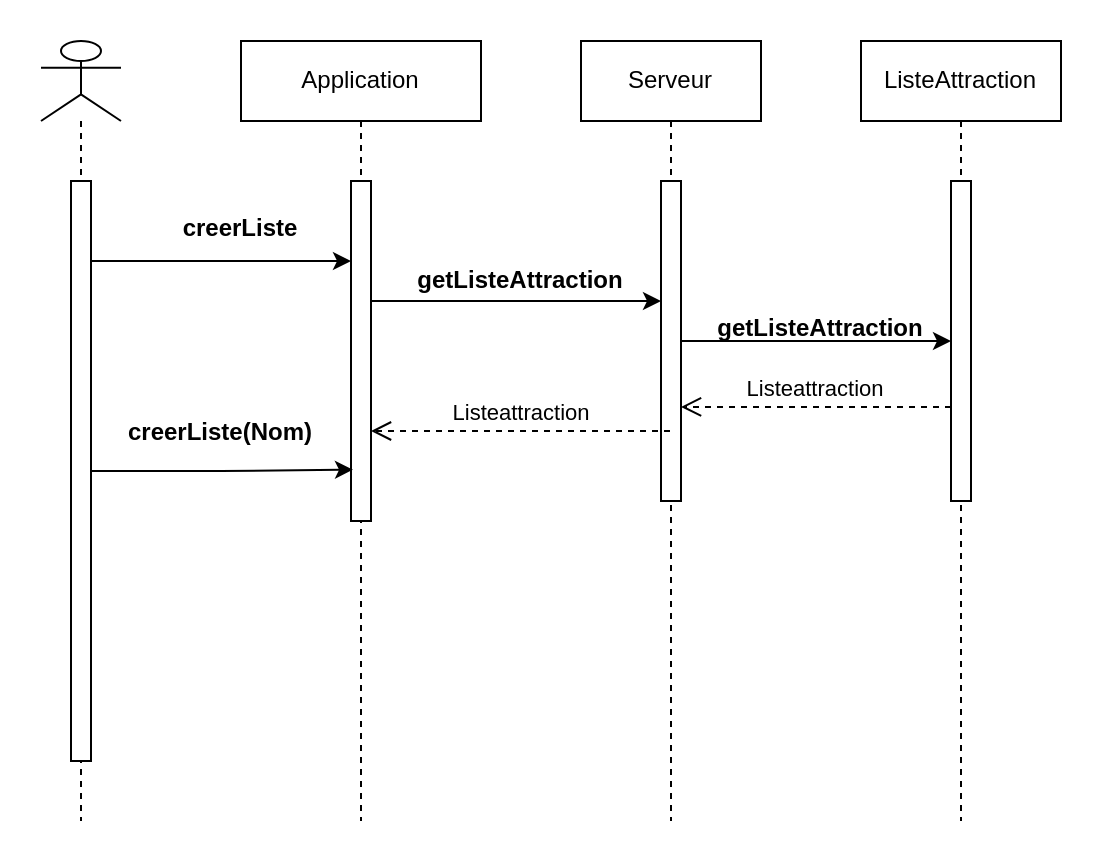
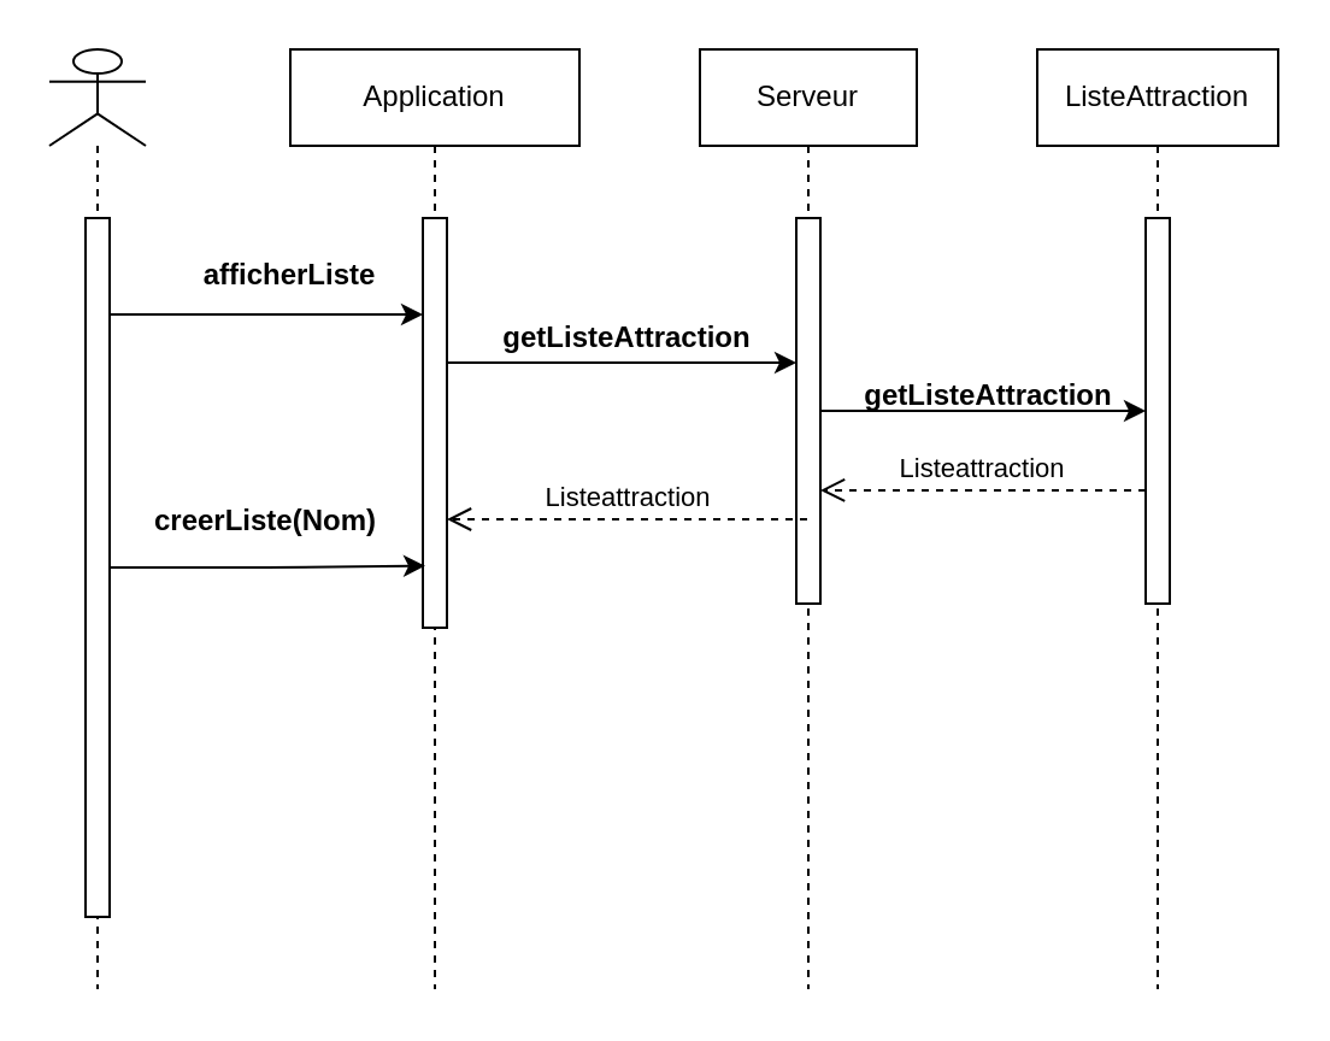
- <mxCell id="17" value="creerListe" style="text;align=center;fontStyle=1;verticalAlign=middle;spacingLeft=3;spacingRight=3;strokeColor=none;rotatable=0;points=[[0,0.5],[1,0.5]];portConstraint=eastwest;" vertex="1" parent="1"><mxGeometry x="80" y="100" width="80" height="26" as="geometry" /></mxCell>
+ <mxCell id="17" value="afficherListe" style="text;align=center;fontStyle=1;verticalAlign=middle;spacingLeft=3;spacingRight=3;strokeColor=none;rotatable=0;points=[[0,0.5],[1,0.5]];portConstraint=eastwest;" vertex="1" parent="1"><mxGeometry x="80" y="100" width="80" height="26" as="geometry" /></mxCell>
